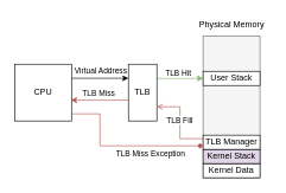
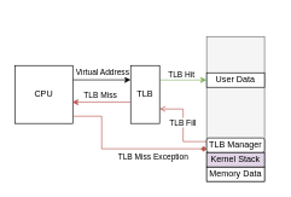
- <mxCell id="11" value="Physical Memory" style="text;html=1;align=center;verticalAlign=middle;resizable=0;points=[];autosize=1;strokeColor=none;fillColor=none;" vertex="1" parent="1"><mxGeometry x="270" y="20" width="110" height="30" as="geometry" /></mxCell>
- <mxCell id="12" value="User Stack" style="rounded=0;whiteSpace=wrap;html=1;" vertex="1" parent="1"><mxGeometry x="285" y="100" width="80" height="20" as="geometry" /></mxCell>
+ <mxCell id="12" value="User Data" style="rounded=0;whiteSpace=wrap;html=1;" vertex="1" parent="1"><mxGeometry x="285" y="100" width="80" height="20" as="geometry" /></mxCell>
- <mxCell id="19" value="TLB Manager" style="rounded=0;whiteSpace=wrap;html=1;" vertex="1" parent="1"><mxGeometry x="285" y="190" width="80" height="20" as="geometry" /></mxCell>
+ <mxCell id="19" value="TLB Manager" style="whiteSpace=wrap;html=1;rounded=1;" vertex="1" parent="1"><mxGeometry x="285" y="190" width="80" height="20" as="geometry" /></mxCell>
- <mxCell id="13" value="Kernel Data" style="rounded=0;whiteSpace=wrap;html=1;" vertex="1" parent="1"><mxGeometry x="285" y="230" width="80" height="20" as="geometry" /></mxCell>
+ <mxCell id="13" value="Memory Data" style="rounded=0;whiteSpace=wrap;html=1;" vertex="1" parent="1"><mxGeometry x="285" y="230" width="80" height="20" as="geometry" /></mxCell>
